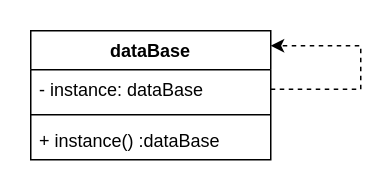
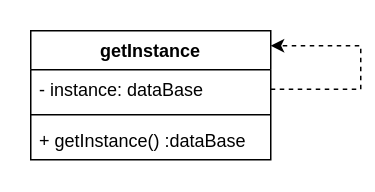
- <mxCell id="2" value="dataBase" style="swimlane;fontStyle=1;align=center;verticalAlign=top;childLayout=stackLayout;horizontal=1;startSize=26;horizontalStack=0;resizeParent=1;resizeParentMax=0;resizeLast=0;collapsible=1;marginBottom=0;" vertex="1" parent="1"><mxGeometry x="20" y="20" width="160" height="86" as="geometry" /></mxCell>
+ <mxCell id="2" value="getInstance" style="swimlane;fontStyle=1;align=center;verticalAlign=top;childLayout=stackLayout;horizontal=1;startSize=26;horizontalStack=0;resizeParent=1;resizeParentMax=0;resizeLast=0;collapsible=1;marginBottom=0;" vertex="1" parent="1"><mxGeometry x="20" y="20" width="160" height="86" as="geometry" /></mxCell>
- <mxCell id="5" value="+ instance() :dataBase" style="text;strokeColor=none;fillColor=none;align=left;verticalAlign=top;spacingLeft=4;spacingRight=4;overflow=hidden;rotatable=0;points=[[0,0.5],[1,0.5]];portConstraint=eastwest;" vertex="1" parent="2"><mxGeometry y="60" width="160" height="26" as="geometry" /></mxCell>
+ <mxCell id="5" value="+ getInstance() :dataBase" style="text;strokeColor=none;fillColor=none;align=left;verticalAlign=top;spacingLeft=4;spacingRight=4;overflow=hidden;rotatable=0;points=[[0,0.5],[1,0.5]];portConstraint=eastwest;" vertex="1" parent="2"><mxGeometry y="60" width="160" height="26" as="geometry" /></mxCell>
